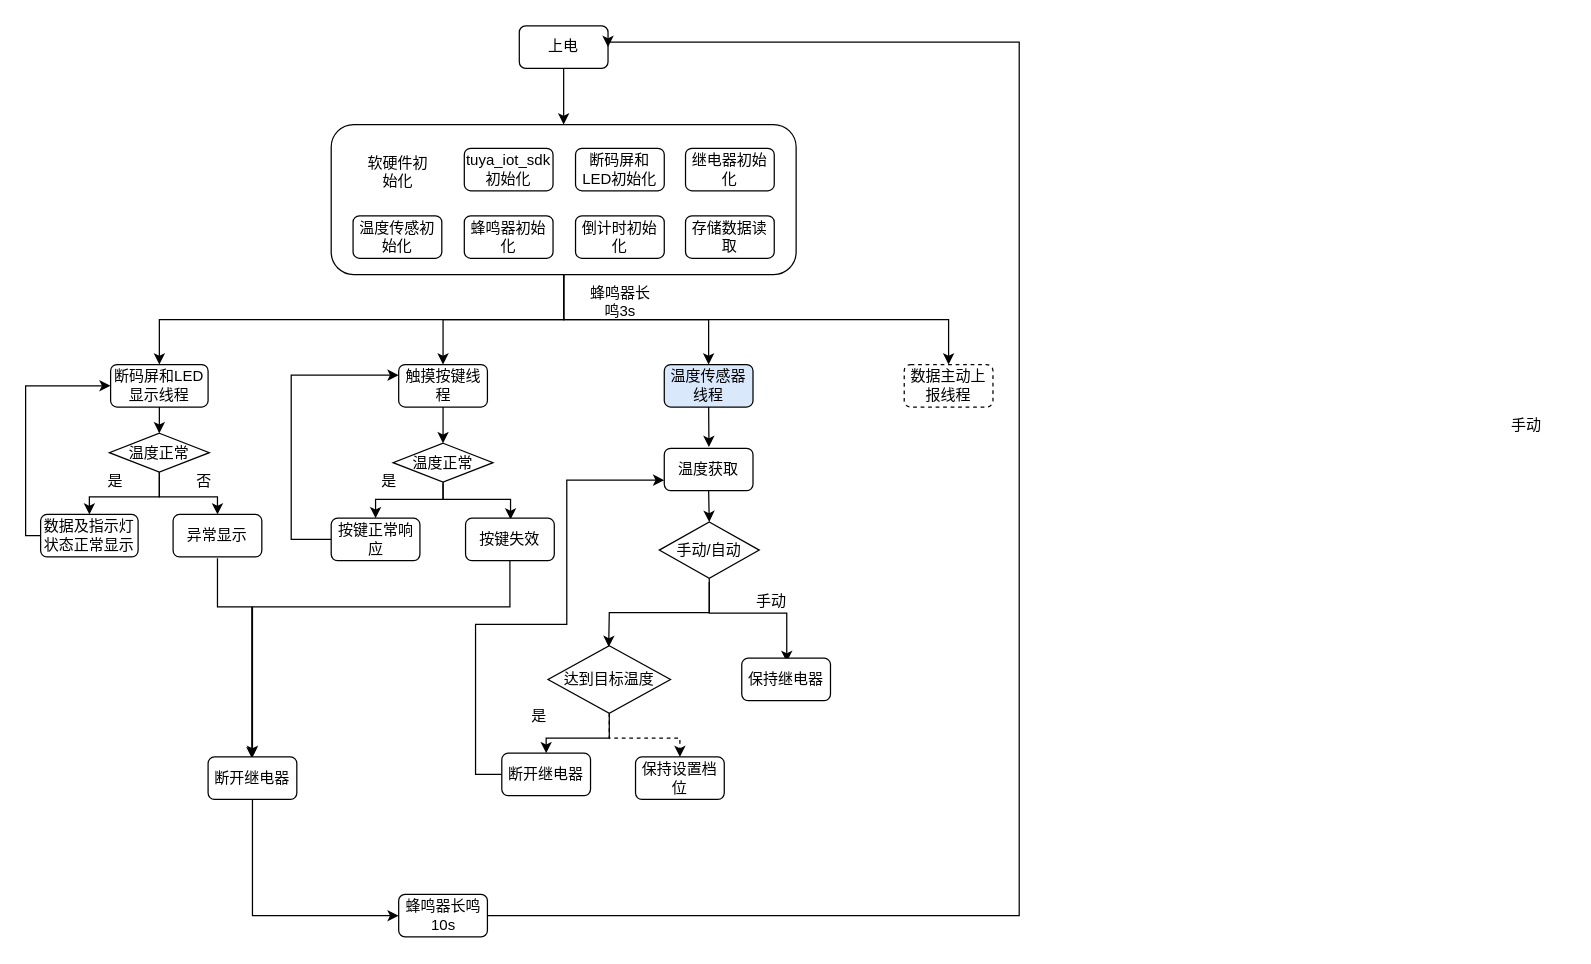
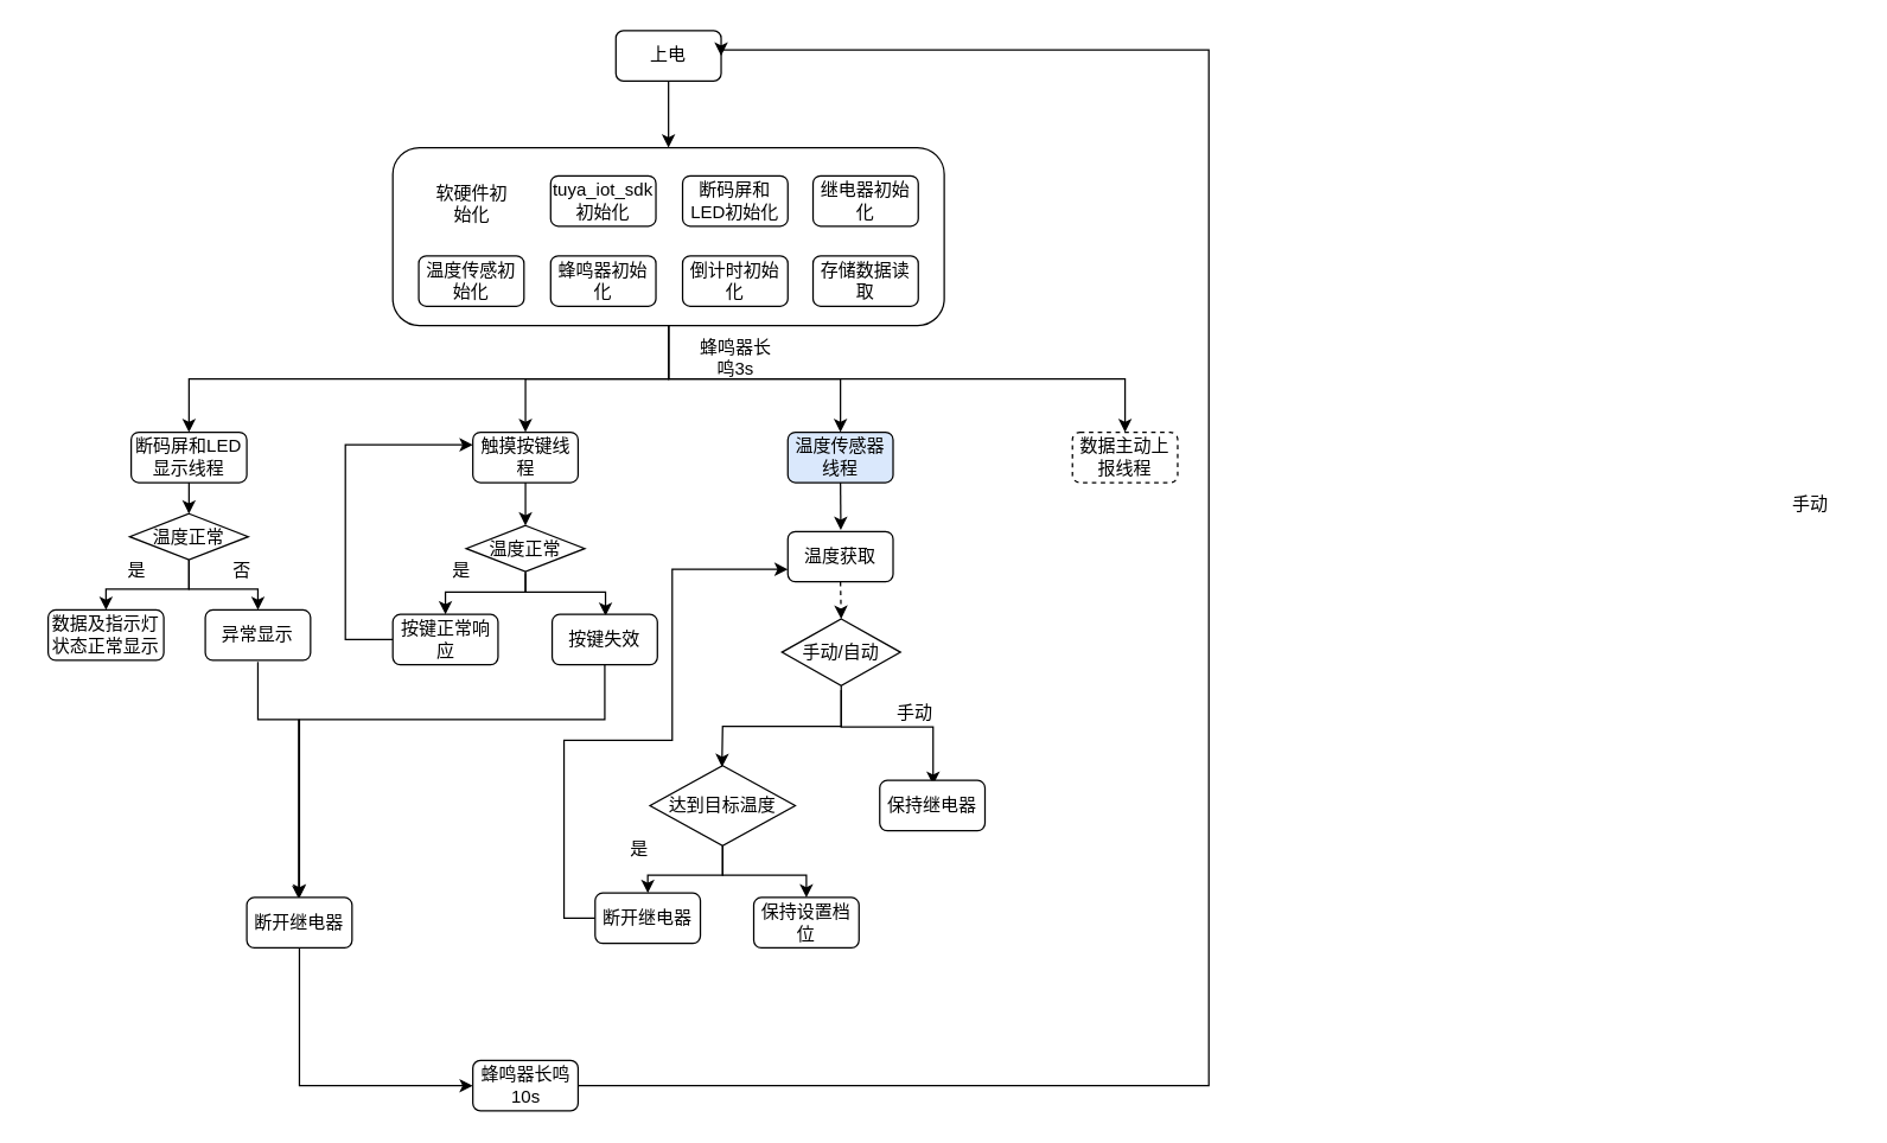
- <mxCell id="23" style="edgeStyle=orthogonalEdgeStyle;rounded=0;orthogonalLoop=1;jettySize=auto;html=1;entryX=0;entryY=0.5;entryDx=0;entryDy=0;strokeColor=#000000;" edge="1" parent="1" source="24" target="12"><mxGeometry relative="1" as="geometry"><Array as="points"><mxPoint x="20" y="428" /><mxPoint x="20" y="308" /></Array></mxGeometry></mxCell>
- <mxCell id="41" style="edgeStyle=orthogonalEdgeStyle;rounded=0;orthogonalLoop=1;jettySize=auto;html=1;exitX=0.5;exitY=1;exitDx=0;exitDy=0;entryX=0.5;entryY=0;entryDx=0;entryDy=0;strokeColor=#000000;" edge="1" parent="1" source="42" target="48"><mxGeometry relative="1" as="geometry" /></mxCell>
+ <mxCell id="41" style="edgeStyle=orthogonalEdgeStyle;rounded=0;orthogonalLoop=1;jettySize=auto;html=1;exitX=0.5;exitY=1;exitDx=0;exitDy=0;entryX=0.5;entryY=0;entryDx=0;entryDy=0;strokeColor=#000000;dashed=1;" edge="1" parent="1" source="42" target="48"><mxGeometry relative="1" as="geometry" /></mxCell>
- <mxCell id="51" style="edgeStyle=orthogonalEdgeStyle;rounded=0;orthogonalLoop=1;jettySize=auto;html=1;exitX=0.5;exitY=1;exitDx=0;exitDy=0;entryX=0.5;entryY=0;entryDx=0;entryDy=0;strokeColor=#000000;dashed=1;" edge="1" parent="1" source="52" target="58"><mxGeometry relative="1" as="geometry" /></mxCell>
+ <mxCell id="51" style="edgeStyle=orthogonalEdgeStyle;rounded=0;orthogonalLoop=1;jettySize=auto;html=1;exitX=0.5;exitY=1;exitDx=0;exitDy=0;entryX=0.5;entryY=0;entryDx=0;entryDy=0;strokeColor=#000000;" edge="1" parent="1" source="52" target="58"><mxGeometry relative="1" as="geometry" /></mxCell>
